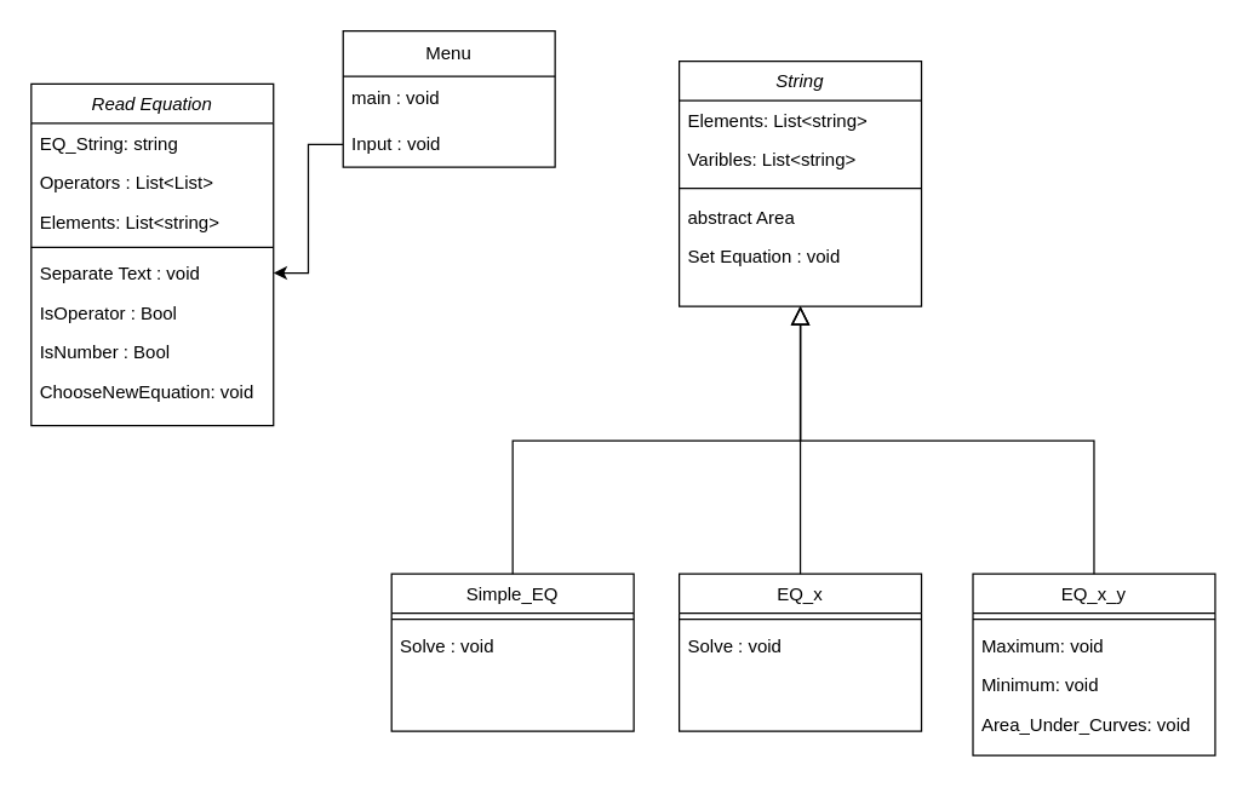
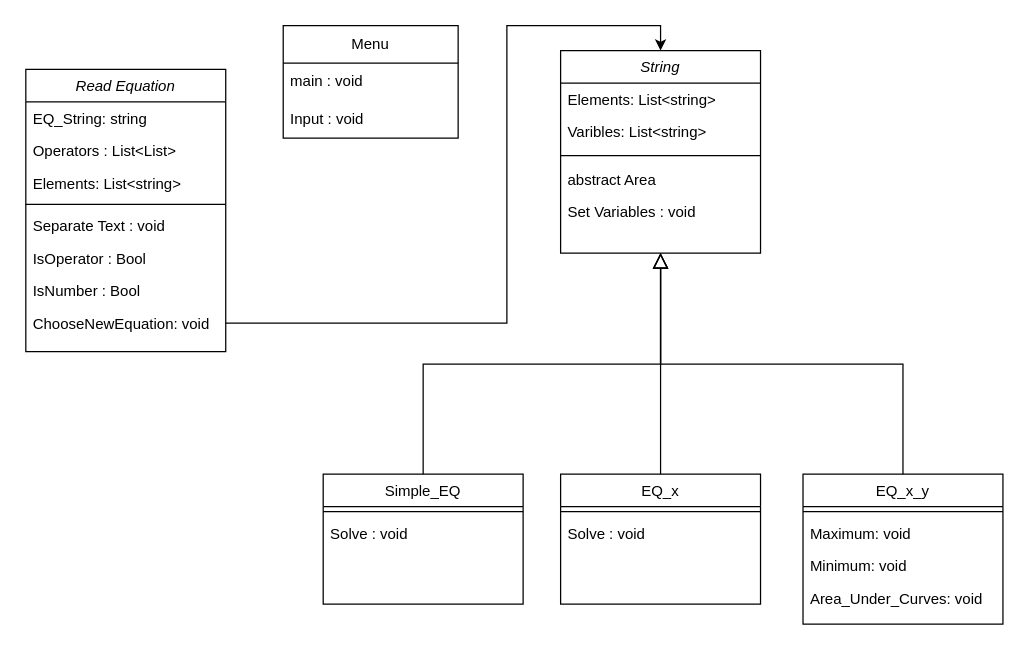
- <mxCell id="34" value="" style="edgeStyle=orthogonalEdgeStyle;rounded=0;orthogonalLoop=1;jettySize=auto;html=1;entryX=1;entryY=0.5;entryDx=0;entryDy=0;" edge="1" parent="1" source="33" target="20"><mxGeometry relative="1" as="geometry" /></mxCell>
- <mxCell id="7" value="Set Equation : void" style="text;align=left;verticalAlign=top;spacingLeft=4;spacingRight=4;overflow=hidden;rotatable=0;points=[[0,0.5],[1,0.5]];portConstraint=eastwest;" parent="2" vertex="1"><mxGeometry y="116" width="160" height="26" as="geometry" /></mxCell>
+ <mxCell id="7" value="Set Variables : void" style="text;align=left;verticalAlign=top;spacingLeft=4;spacingRight=4;overflow=hidden;rotatable=0;points=[[0,0.5],[1,0.5]];portConstraint=eastwest;" parent="2" vertex="1"><mxGeometry y="116" width="160" height="26" as="geometry" /></mxCell>
+ <mxCell id="35" style="edgeStyle=orthogonalEdgeStyle;rounded=0;orthogonalLoop=1;jettySize=auto;html=1;entryX=0.5;entryY=0;entryDx=0;entryDy=0;" edge="1" parent="1" source="23" target="2"><mxGeometry relative="1" as="geometry"><Array as="points"><mxPoint x="405" y="258" /><mxPoint x="405" y="20" /><mxPoint x="528" y="20" /></Array></mxGeometry></mxCell>
